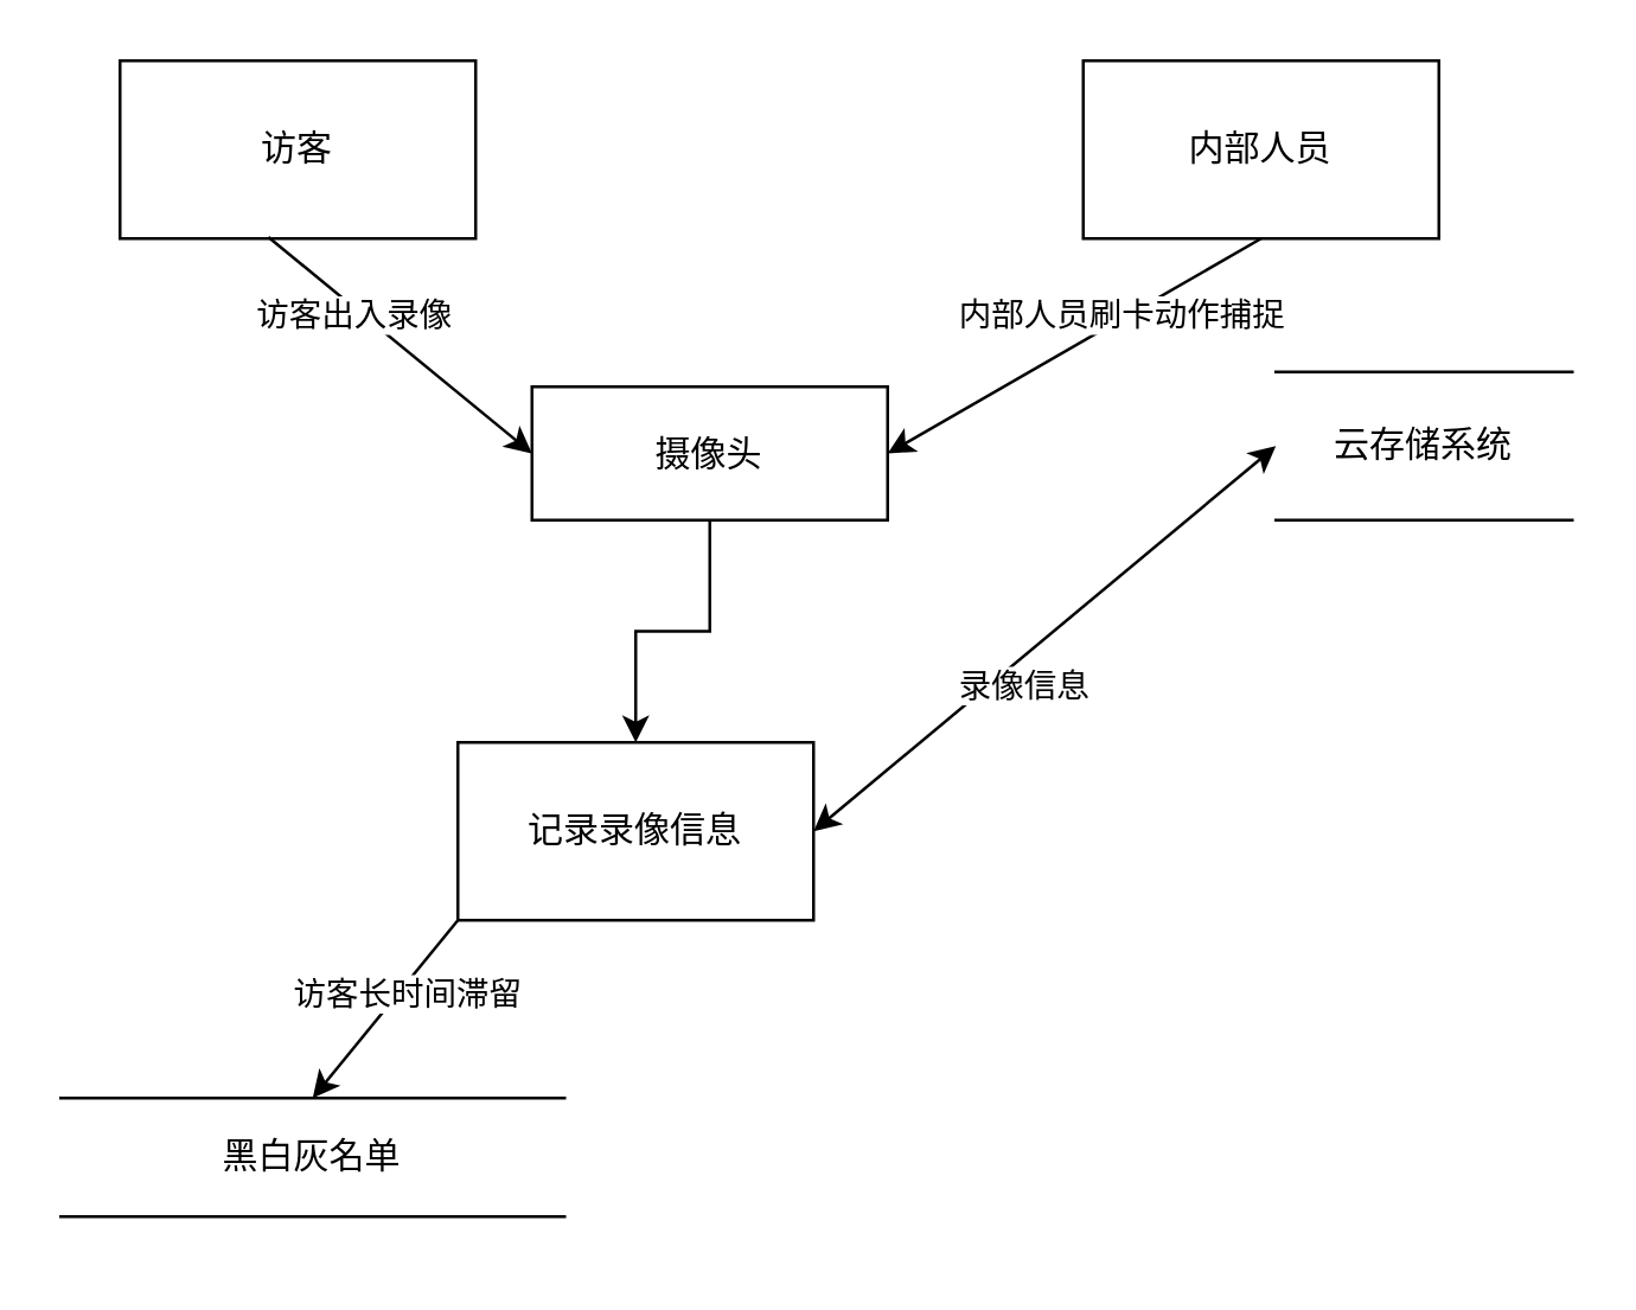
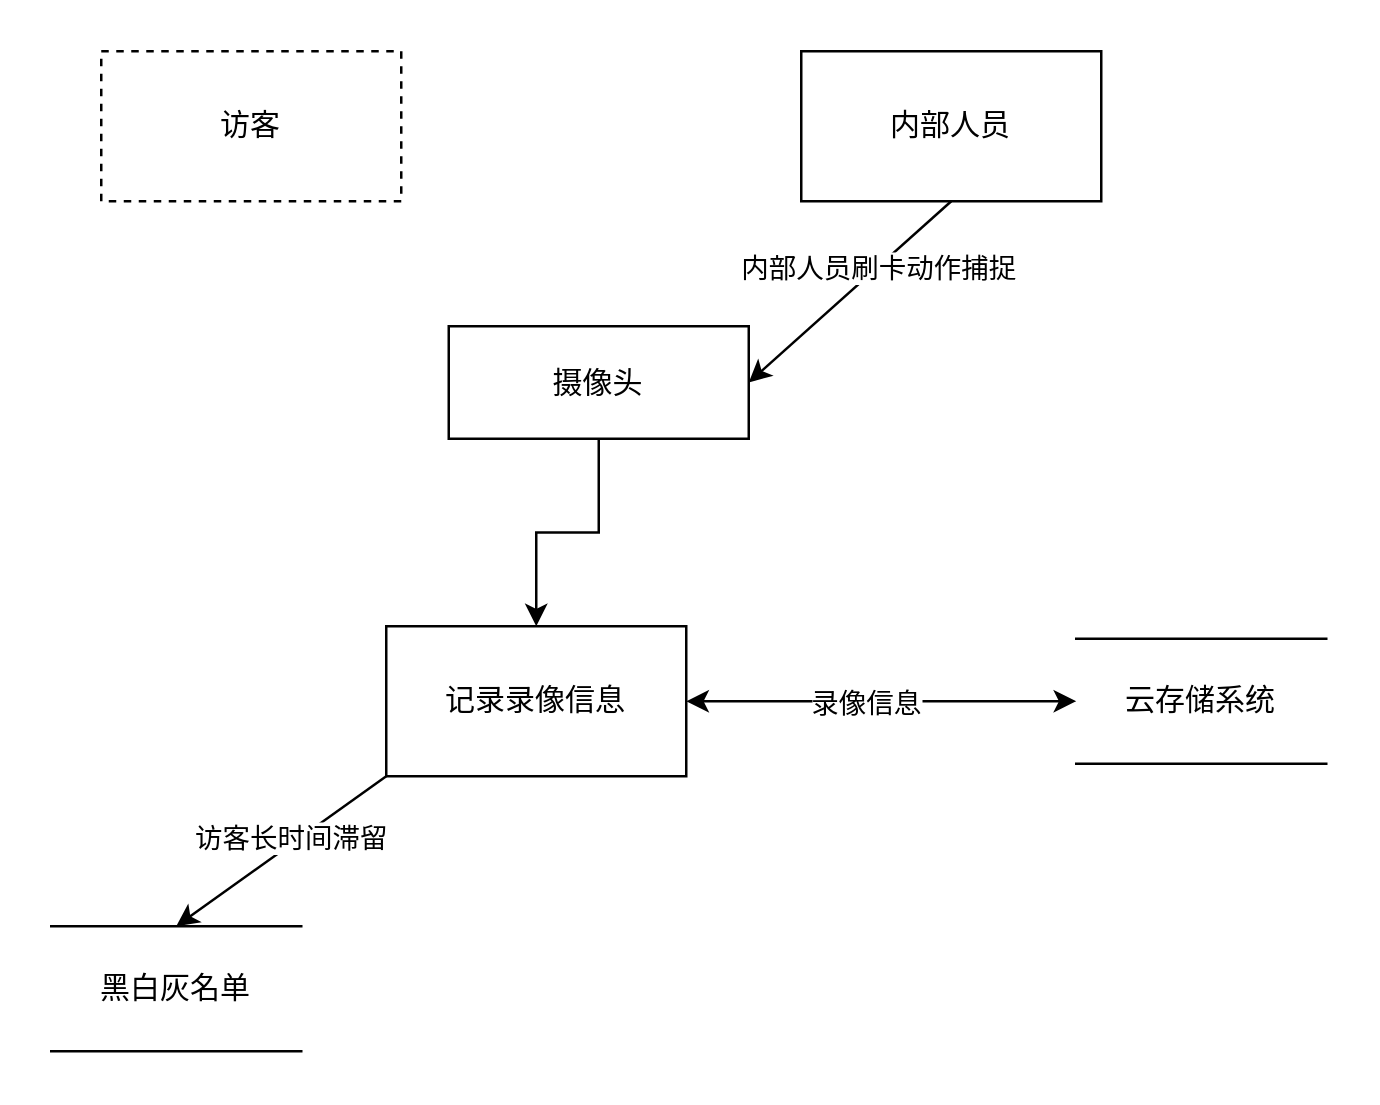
- <mxCell id="2" value="访客" style="rounded=0;whiteSpace=wrap;html=1;" vertex="1" parent="1"><mxGeometry x="40" y="20" width="120" height="60" as="geometry" /></mxCell>
+ <mxCell id="2" value="访客" style="rounded=0;whiteSpace=wrap;html=1;dashed=1;" vertex="1" parent="1"><mxGeometry x="40" y="20" width="120" height="60" as="geometry" /></mxCell>
- <mxCell id="3" value="内部人员" style="rounded=0;whiteSpace=wrap;html=1;" vertex="1" parent="1"><mxGeometry x="365" y="20" width="120" height="60" as="geometry" /></mxCell>
+ <mxCell id="3" value="内部人员" style="rounded=0;whiteSpace=wrap;html=1;" vertex="1" parent="1"><mxGeometry x="320" y="20" width="120" height="60" as="geometry" /></mxCell>
- <mxCell id="6" value="" style="endArrow=classic;html=1;rounded=0;entryX=0;entryY=0.5;entryDx=0;entryDy=0;exitX=0.417;exitY=0.992;exitDx=0;exitDy=0;exitPerimeter=0;" edge="1" parent="1" source="2" target="5"><mxGeometry width="50" height="50" relative="1" as="geometry"><mxPoint x="209" y="320" as="sourcePoint" /><mxPoint x="259" y="270" as="targetPoint" /></mxGeometry></mxCell>
- <mxCell id="7" value="访客出入录像" style="edgeLabel;html=1;align=center;verticalAlign=middle;resizable=0;points=[];" vertex="1" connectable="0" parent="6"><mxGeometry x="-0.314" y="-2" relative="1" as="geometry"><mxPoint as="offset" /></mxGeometry></mxCell>
- <mxCell id="14" value="云存储系统" style="shape=partialRectangle;whiteSpace=wrap;html=1;left=0;right=0;fillColor=none;" vertex="1" parent="1"><mxGeometry x="430" y="125" width="100" height="50" as="geometry" /></mxCell>
+ <mxCell id="14" value="云存储系统" style="shape=partialRectangle;whiteSpace=wrap;html=1;left=0;right=0;fillColor=none;" vertex="1" parent="1"><mxGeometry x="430" y="255" width="100" height="50" as="geometry" /></mxCell>
- <mxCell id="11" value="黑白灰名单" style="shape=partialRectangle;whiteSpace=wrap;html=1;left=0;right=0;fillColor=none;" vertex="1" parent="1"><mxGeometry x="20" y="370" width="170" height="40" as="geometry" /></mxCell>
+ <mxCell id="11" value="黑白灰名单" style="shape=partialRectangle;whiteSpace=wrap;html=1;left=0;right=0;fillColor=none;" vertex="1" parent="1"><mxGeometry x="20" y="370" width="100" height="50" as="geometry" /></mxCell>
